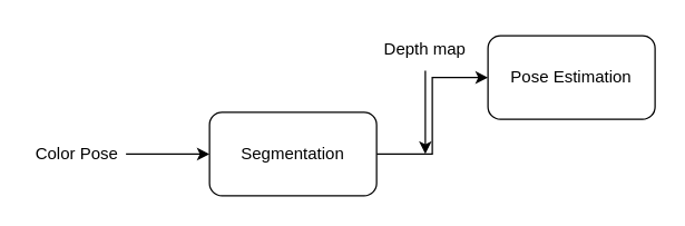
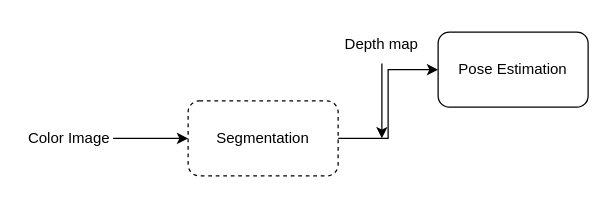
- <mxCell id="8" value="Color Pose" style="text;html=1;strokeColor=none;fillColor=none;align=center;verticalAlign=middle;whiteSpace=wrap;rounded=0;" vertex="1" parent="1"><mxGeometry x="20" y="95" width="70" height="30" as="geometry" /></mxCell>
+ <mxCell id="8" value="Color Image" style="text;html=1;strokeColor=none;fillColor=none;align=center;verticalAlign=middle;whiteSpace=wrap;rounded=0;" vertex="1" parent="1"><mxGeometry x="20" y="95" width="70" height="30" as="geometry" /></mxCell>
- <mxCell id="3" value="Segmentation" style="rounded=1;whiteSpace=wrap;html=1;" vertex="1" parent="1"><mxGeometry x="150" y="80" width="120" height="60" as="geometry" /></mxCell>
+ <mxCell id="3" value="Segmentation" style="rounded=1;whiteSpace=wrap;html=1;dashed=1;" vertex="1" parent="1"><mxGeometry x="150" y="80" width="120" height="60" as="geometry" /></mxCell>
